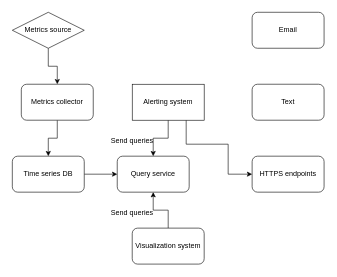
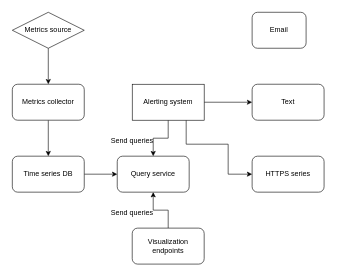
- <mxCell id="15" value="Email" style="rounded=1;whiteSpace=wrap;html=1;" vertex="1" parent="1"><mxGeometry x="420" y="20" width="120" height="60" as="geometry" /></mxCell>
+ <mxCell id="15" value="Email" style="rounded=1;whiteSpace=wrap;html=1;" vertex="1" parent="1"><mxGeometry x="420" y="20" width="90" height="60" as="geometry" /></mxCell>
- <mxCell id="5" value="Metrics collector" style="rounded=1;whiteSpace=wrap;html=1;" vertex="1" parent="1"><mxGeometry x="35" y="140" width="120" height="60" as="geometry" /></mxCell>
+ <mxCell id="5" value="Metrics collector" style="rounded=1;whiteSpace=wrap;html=1;" vertex="1" parent="1"><mxGeometry x="20" y="140" width="120" height="60" as="geometry" /></mxCell>
+ <mxCell id="11" style="edgeStyle=orthogonalEdgeStyle;rounded=0;orthogonalLoop=1;jettySize=auto;html=1;exitX=1;exitY=0.5;exitDx=0;exitDy=0;entryX=0;entryY=0.5;entryDx=0;entryDy=0;" edge="1" parent="1" source="12" target="16"><mxGeometry relative="1" as="geometry" /></mxCell>
- <mxCell id="17" value="HTTPS endpoints" style="rounded=1;whiteSpace=wrap;html=1;" vertex="1" parent="1"><mxGeometry x="420" y="260" width="120" height="60" as="geometry" /></mxCell>
+ <mxCell id="17" value="HTTPS series" style="rounded=1;whiteSpace=wrap;html=1;" vertex="1" parent="1"><mxGeometry x="420" y="260" width="120" height="60" as="geometry" /></mxCell>
- <mxCell id="14" value="Visualization system" style="rounded=1;whiteSpace=wrap;html=1;" vertex="1" parent="1"><mxGeometry x="220" y="380" width="120" height="60" as="geometry" /></mxCell>
+ <mxCell id="14" value="Visualization endpoints" style="rounded=1;whiteSpace=wrap;html=1;" vertex="1" parent="1"><mxGeometry x="220" y="380" width="120" height="60" as="geometry" /></mxCell>
